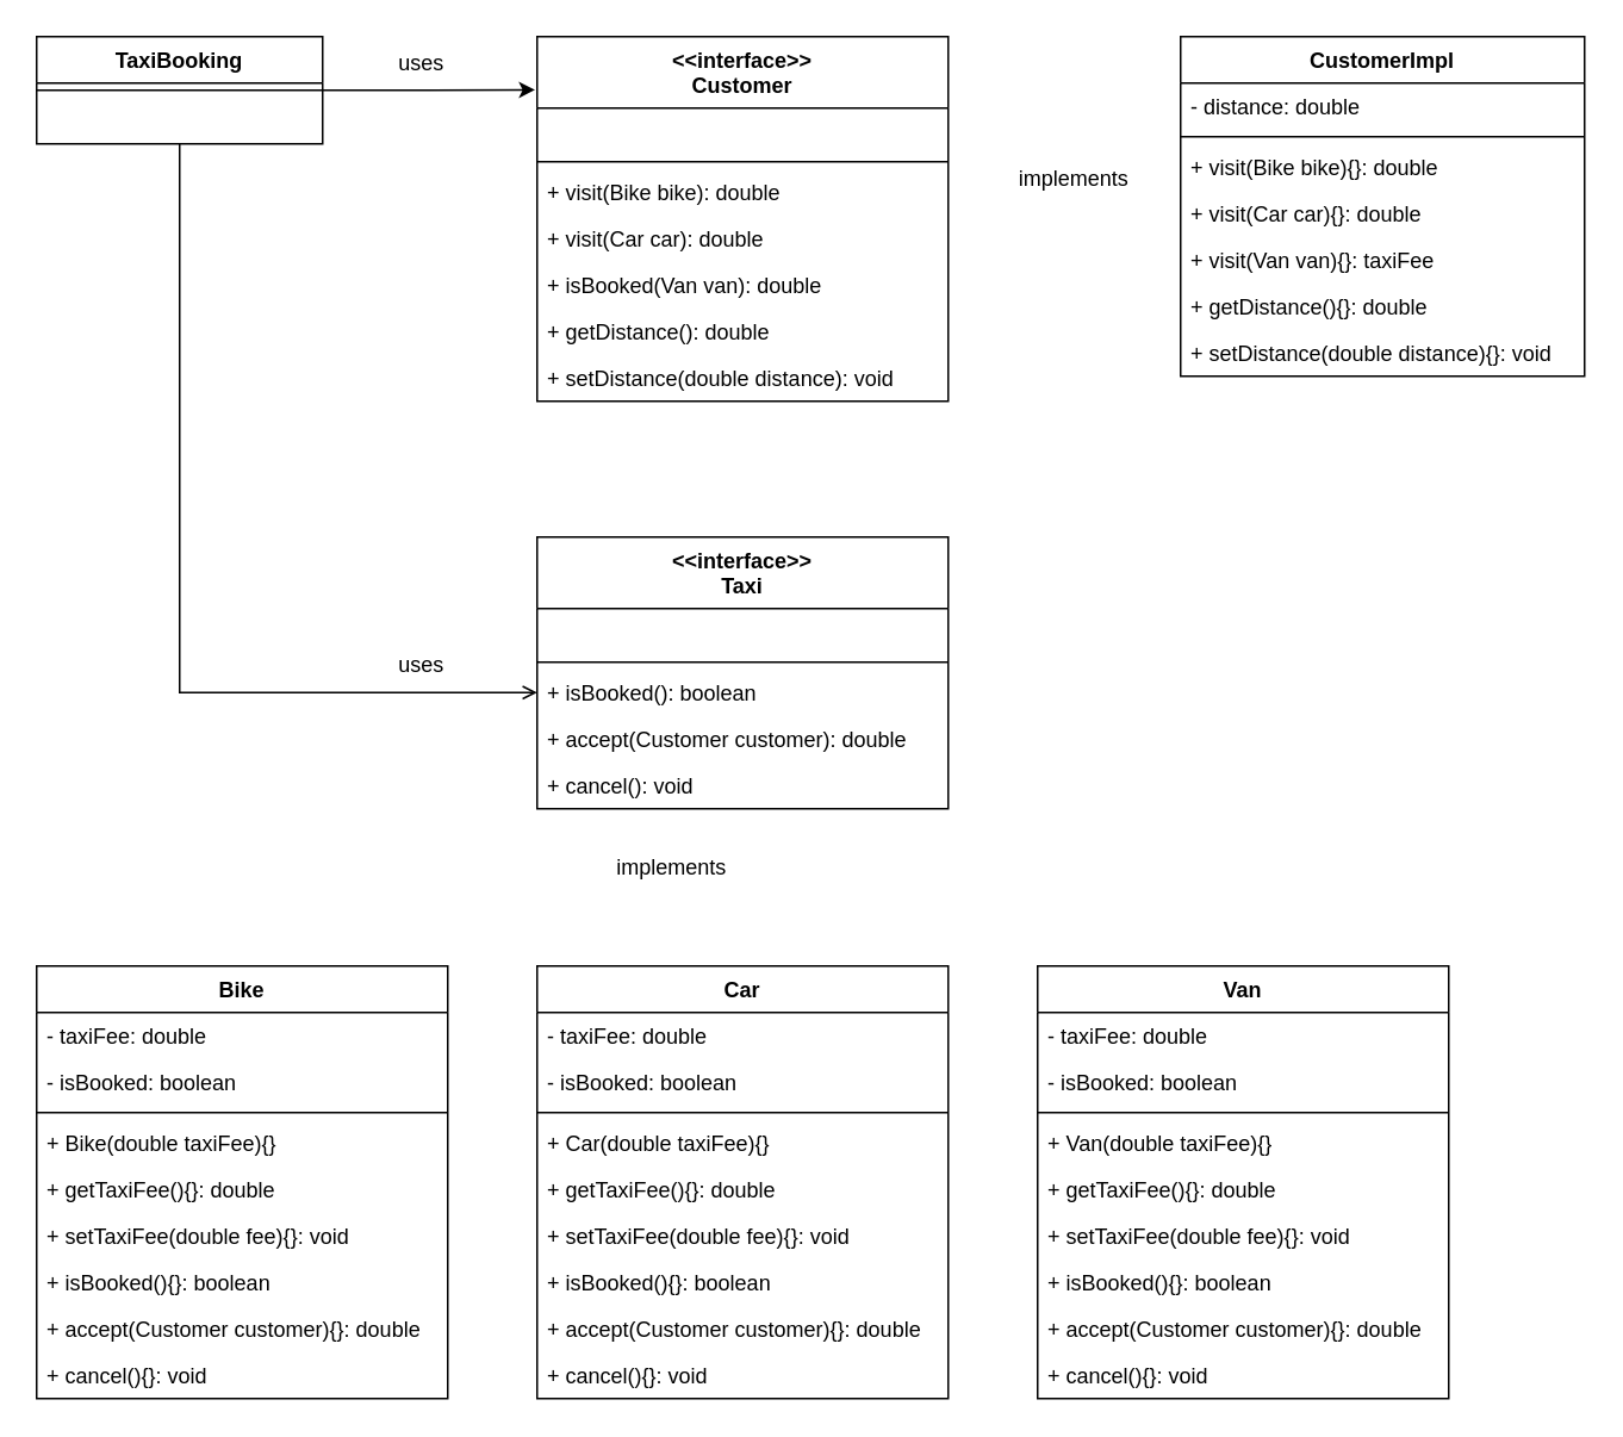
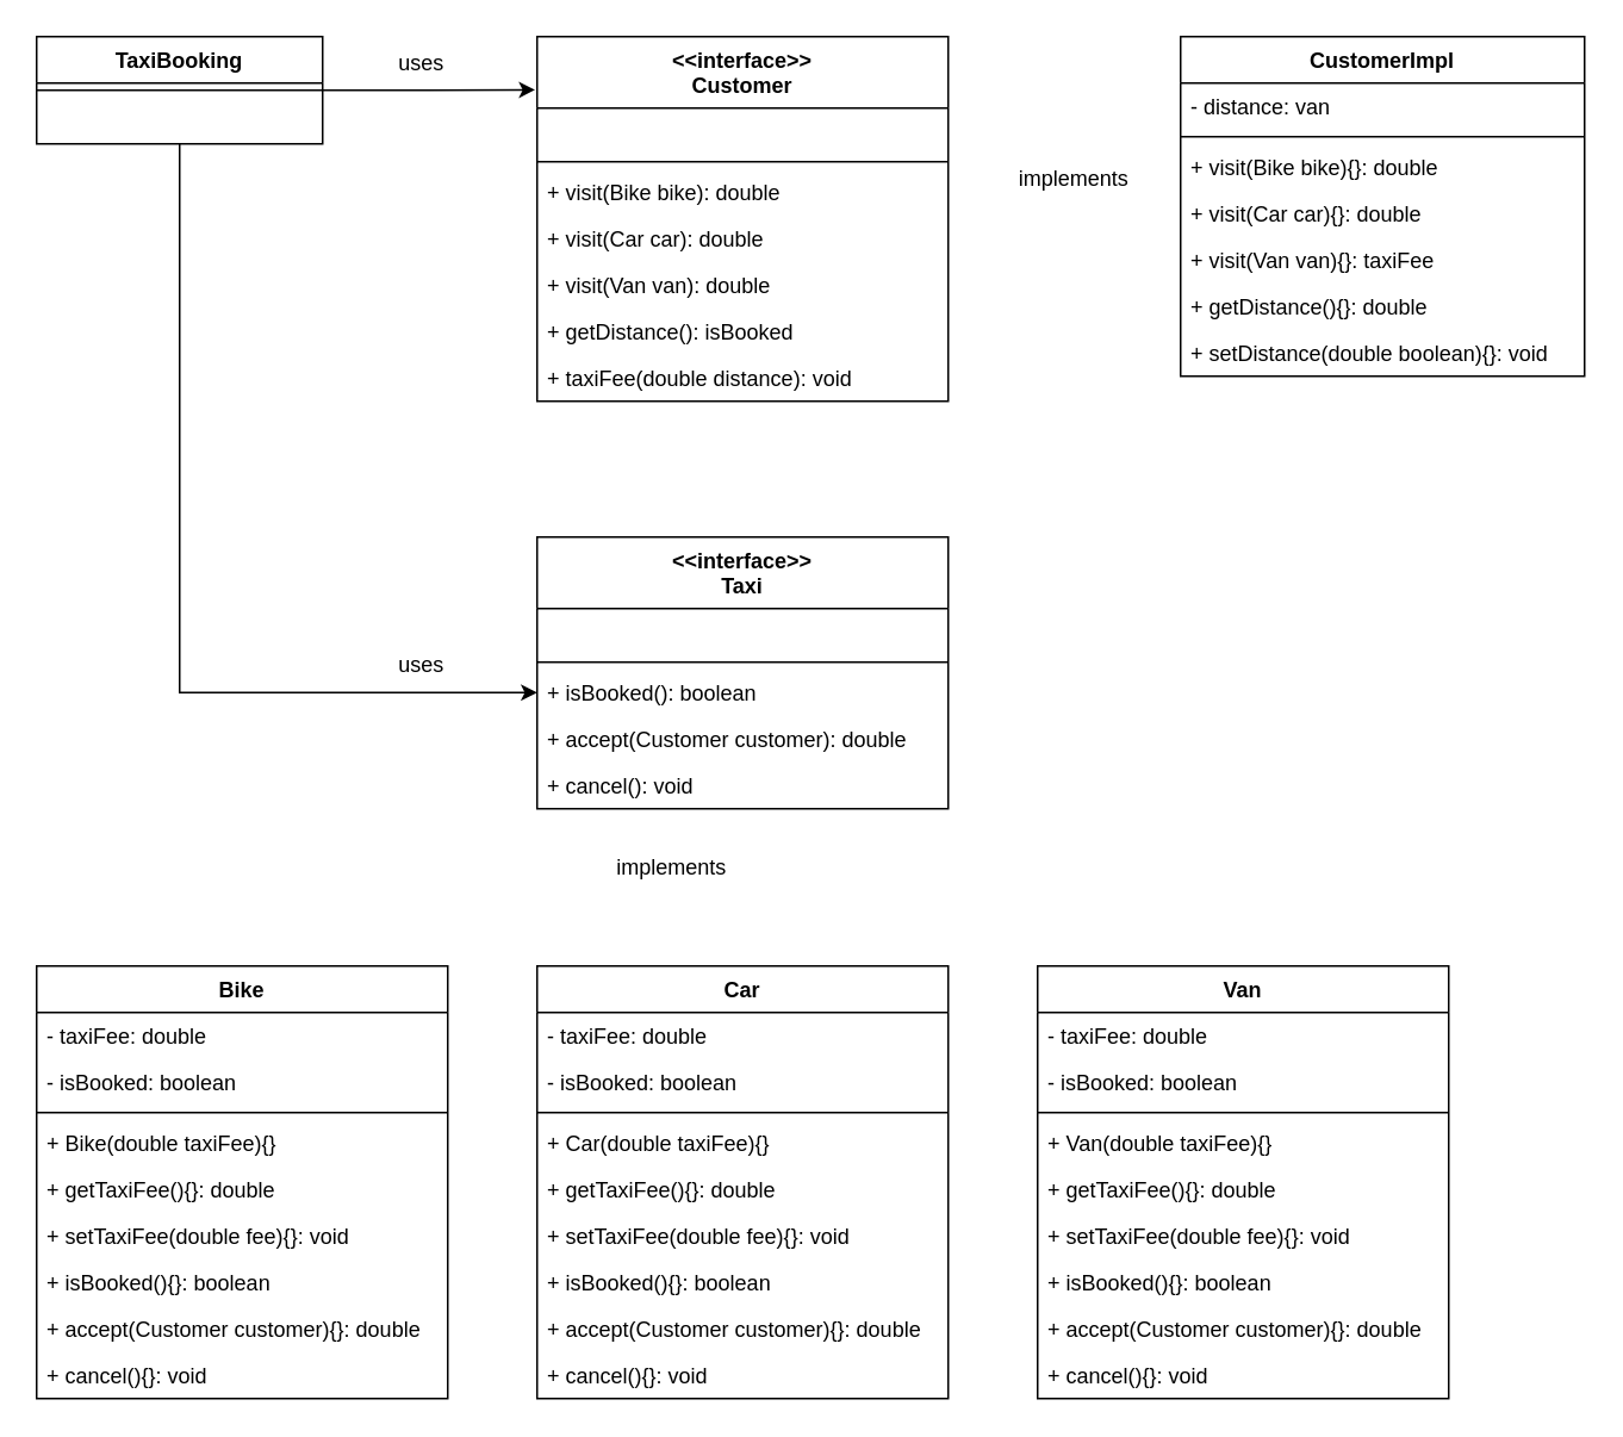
- <mxCell id="16" value="- distance: double" style="text;fillColor=none;align=left;verticalAlign=top;spacingLeft=4;spacingRight=4;overflow=hidden;rotatable=0;points=[[0,0.5],[1,0.5]];portConstraint=eastwest;" parent="15" vertex="1"><mxGeometry y="26" width="226" height="26" as="geometry" /></mxCell>
+ <mxCell id="16" value="- distance: van" style="text;fillColor=none;align=left;verticalAlign=top;spacingLeft=4;spacingRight=4;overflow=hidden;rotatable=0;points=[[0,0.5],[1,0.5]];portConstraint=eastwest;" parent="15" vertex="1"><mxGeometry y="26" width="226" height="26" as="geometry" /></mxCell>
- <mxCell id="12" value="+ isBooked(Van van): double" style="text;fillColor=none;align=left;verticalAlign=top;spacingLeft=4;spacingRight=4;overflow=hidden;rotatable=0;points=[[0,0.5],[1,0.5]];portConstraint=eastwest;" parent="7" vertex="1"><mxGeometry y="126" width="230" height="26" as="geometry" /></mxCell>
+ <mxCell id="12" value="+ visit(Van van): double" style="text;fillColor=none;align=left;verticalAlign=top;spacingLeft=4;spacingRight=4;overflow=hidden;rotatable=0;points=[[0,0.5],[1,0.5]];portConstraint=eastwest;" parent="7" vertex="1"><mxGeometry y="126" width="230" height="26" as="geometry" /></mxCell>
- <mxCell id="13" value="+ getDistance(): double" style="text;fillColor=none;align=left;verticalAlign=top;spacingLeft=4;spacingRight=4;overflow=hidden;rotatable=0;points=[[0,0.5],[1,0.5]];portConstraint=eastwest;" parent="7" vertex="1"><mxGeometry y="152" width="230" height="26" as="geometry" /></mxCell>
+ <mxCell id="13" value="+ getDistance(): isBooked" style="text;fillColor=none;align=left;verticalAlign=top;spacingLeft=4;spacingRight=4;overflow=hidden;rotatable=0;points=[[0,0.5],[1,0.5]];portConstraint=eastwest;" parent="7" vertex="1"><mxGeometry y="152" width="230" height="26" as="geometry" /></mxCell>
- <mxCell id="22" value="+ setDistance(double distance){}: void" style="text;fillColor=none;align=left;verticalAlign=top;spacingLeft=4;spacingRight=4;overflow=hidden;rotatable=0;points=[[0,0.5],[1,0.5]];portConstraint=eastwest;" parent="15" vertex="1"><mxGeometry y="164" width="226" height="26" as="geometry" /></mxCell>
+ <mxCell id="22" value="+ setDistance(double boolean){}: void" style="text;fillColor=none;align=left;verticalAlign=top;spacingLeft=4;spacingRight=4;overflow=hidden;rotatable=0;points=[[0,0.5],[1,0.5]];portConstraint=eastwest;" parent="15" vertex="1"><mxGeometry y="164" width="226" height="26" as="geometry" /></mxCell>
- <mxCell id="14" value="+ setDistance(double distance): void" style="text;fillColor=none;align=left;verticalAlign=top;spacingLeft=4;spacingRight=4;overflow=hidden;rotatable=0;points=[[0,0.5],[1,0.5]];portConstraint=eastwest;" parent="7" vertex="1"><mxGeometry y="178" width="230" height="26" as="geometry" /></mxCell>
+ <mxCell id="14" value="+ taxiFee(double distance): void" style="text;fillColor=none;align=left;verticalAlign=top;spacingLeft=4;spacingRight=4;overflow=hidden;rotatable=0;points=[[0,0.5],[1,0.5]];portConstraint=eastwest;" parent="7" vertex="1"><mxGeometry y="178" width="230" height="26" as="geometry" /></mxCell>
- <mxCell id="3" style="edgeStyle=orthogonalEdgeStyle;rounded=0;orthogonalLoop=1;jettySize=auto;html=1;entryX=0;entryY=0.5;entryDx=0;entryDy=0;strokeWidth=1;endArrow=open;endFill=1;" parent="1" source="4" target="26" edge="1"><mxGeometry relative="1" as="geometry" /></mxCell>
+ <mxCell id="3" style="edgeStyle=orthogonalEdgeStyle;rounded=0;orthogonalLoop=1;jettySize=auto;html=1;entryX=0;entryY=0.5;entryDx=0;entryDy=0;strokeWidth=1;endArrow=classic;endFill=1;" parent="1" source="4" target="26" edge="1"><mxGeometry relative="1" as="geometry" /></mxCell>
